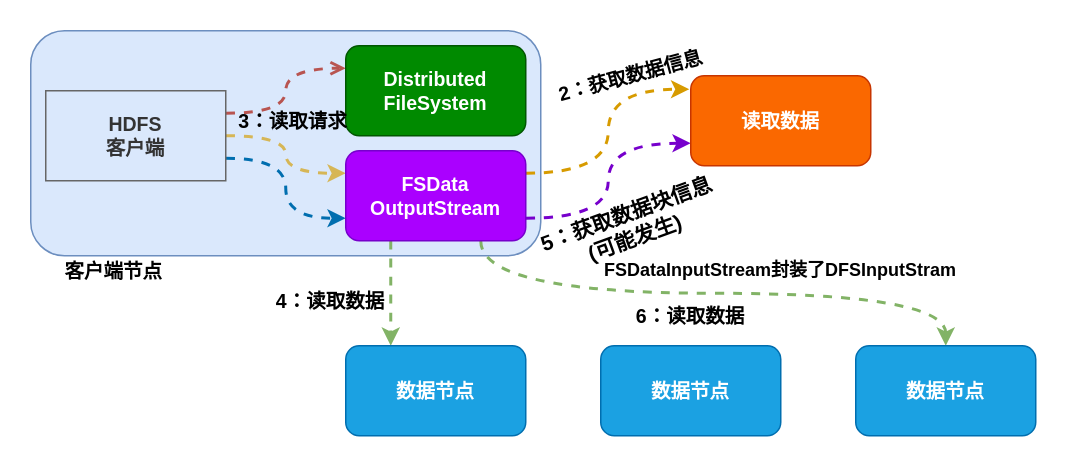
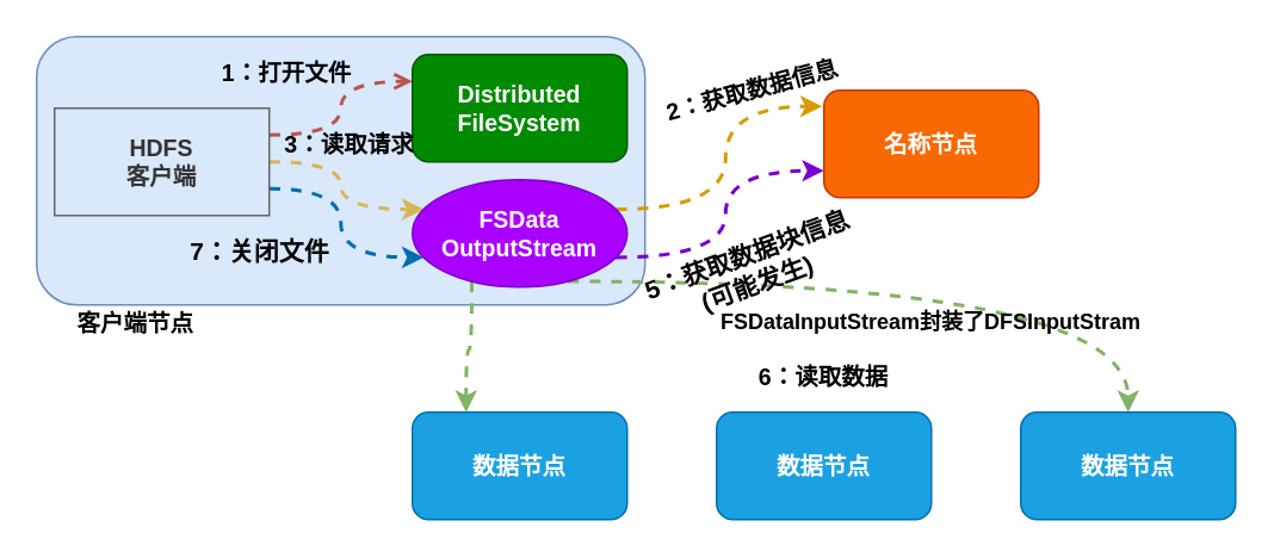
+ <mxCell id="18" value="1：打开文件" style="text;html=1;strokeColor=none;fillColor=none;align=center;verticalAlign=middle;whiteSpace=wrap;rounded=0;fontSize=13;fontStyle=1" parent="1" vertex="1"><mxGeometry x="110" y="30" width="100" height="20" as="geometry" /></mxCell>
- <mxCell id="13" value="读取数据" style="rounded=1;whiteSpace=wrap;html=1;fillColor=#fa6800;strokeColor=#C73500;fontColor=#ffffff;fontSize=13;fontStyle=1" parent="1" vertex="1"><mxGeometry x="460" y="50" width="120" height="60" as="geometry" /></mxCell>
+ <mxCell id="13" value="名称节点" style="rounded=1;whiteSpace=wrap;html=1;fillColor=#fa6800;strokeColor=#C73500;fontColor=#ffffff;fontSize=13;fontStyle=1" parent="1" vertex="1"><mxGeometry x="460" y="50" width="120" height="60" as="geometry" /></mxCell>
- <mxCell id="12" value="&lt;div style=&quot;font-size: 13px;&quot;&gt;FSData&lt;/div&gt;&lt;div style=&quot;font-size: 13px;&quot;&gt;OutputStream&lt;br style=&quot;font-size: 13px;&quot;&gt;&lt;/div&gt;" style="rounded=1;whiteSpace=wrap;html=1;fillColor=#aa00ff;strokeColor=#7700CC;fontColor=#ffffff;fontSize=13;fontStyle=1" parent="1" vertex="1"><mxGeometry x="230" y="100" width="120" height="60" as="geometry" /></mxCell>
+ <mxCell id="12" value="&lt;div style=&quot;font-size: 13px;&quot;&gt;FSData&lt;/div&gt;&lt;div style=&quot;font-size: 13px;&quot;&gt;OutputStream&lt;br style=&quot;font-size: 13px;&quot;&gt;&lt;/div&gt;" style="ellipse;whiteSpace=wrap;html=1;fillColor=#aa00ff;strokeColor=#7700CC;fontColor=#ffffff;fontSize=13;fontStyle=1;" parent="1" vertex="1"><mxGeometry x="230" y="100" width="120" height="60" as="geometry" /></mxCell>
+ <mxCell id="25" value="7：关闭文件" style="text;html=1;strokeColor=none;fillColor=none;align=center;verticalAlign=middle;whiteSpace=wrap;rounded=0;fontSize=14;fontStyle=1" parent="1" vertex="1"><mxGeometry x="90" y="130" width="110" height="20" as="geometry" /></mxCell>
- <mxCell id="22" value="4：读取数据" style="text;html=1;strokeColor=none;fillColor=none;align=center;verticalAlign=middle;whiteSpace=wrap;rounded=0;fontSize=13;fontStyle=1" parent="1" vertex="1"><mxGeometry x="170" y="190" width="100" height="20" as="geometry" /></mxCell>
